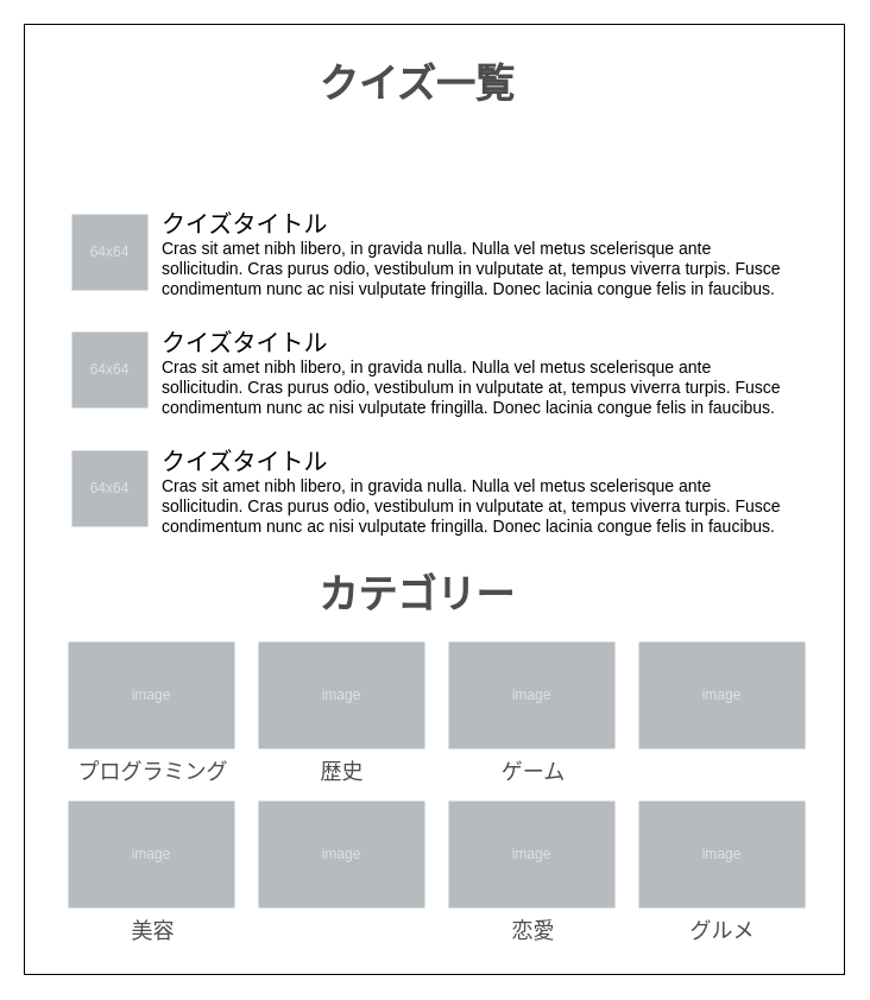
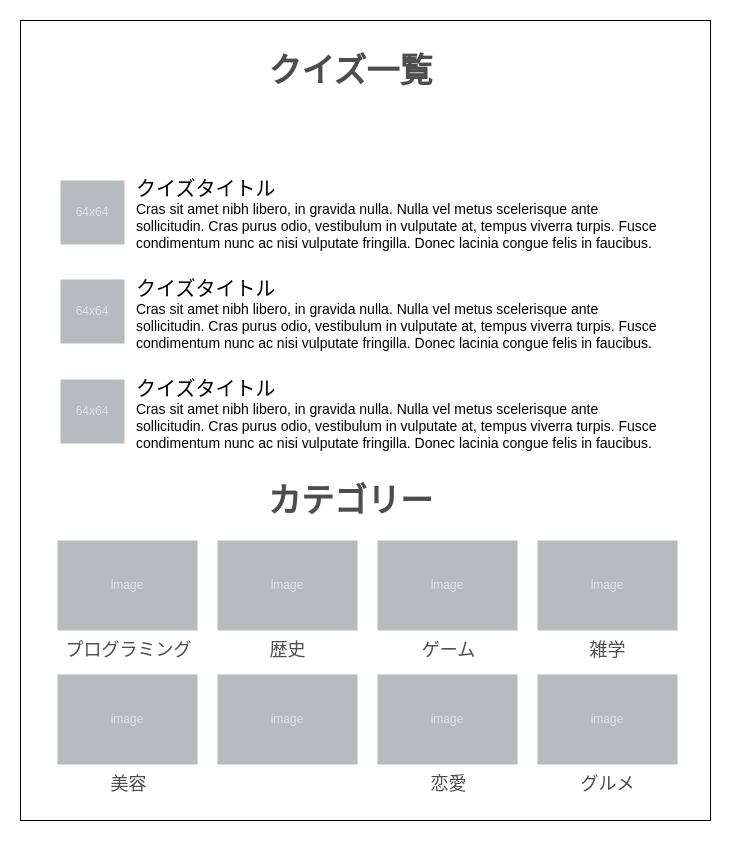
+ <mxCell id="18" value="雑学" style="text;html=1;strokeColor=none;fillColor=none;align=center;verticalAlign=middle;whiteSpace=wrap;rounded=0;fontColor=#4D4D4D;opacity=60;fontSize=18;fontStyle=0" parent="1" vertex="1"><mxGeometry x="535.5" y="640" width="143" height="20" as="geometry" /></mxCell>
